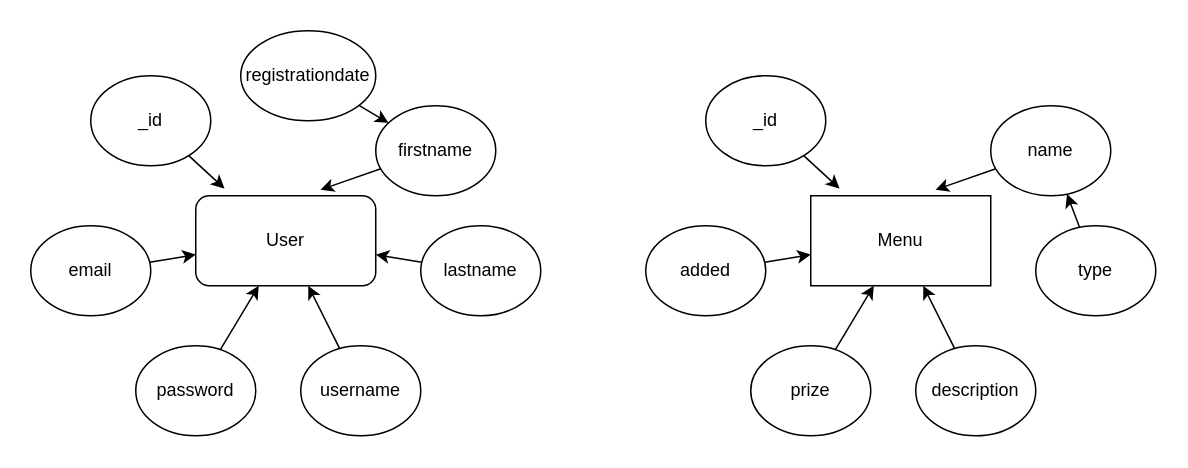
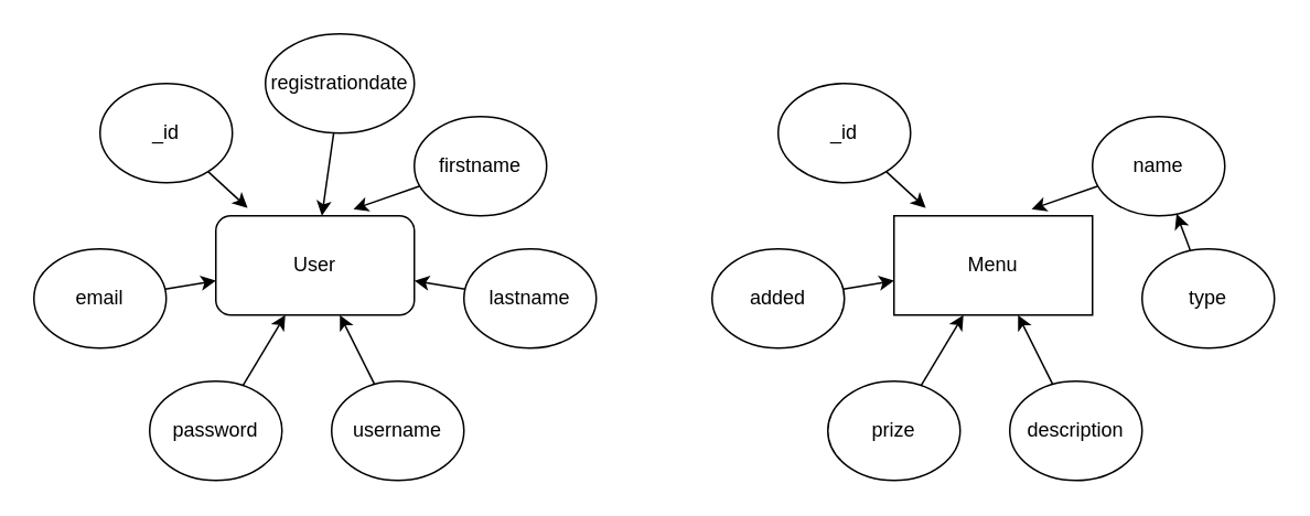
- <mxCell id="28" value="" style="edgeStyle=none;html=1;" edge="1" parent="1" source="29" target="5"><mxGeometry relative="1" as="geometry" /></mxCell>
+ <mxCell id="28" value="" style="edgeStyle=none;html=1;" edge="1" parent="1" source="29" target="12"><mxGeometry relative="1" as="geometry" /></mxCell>
